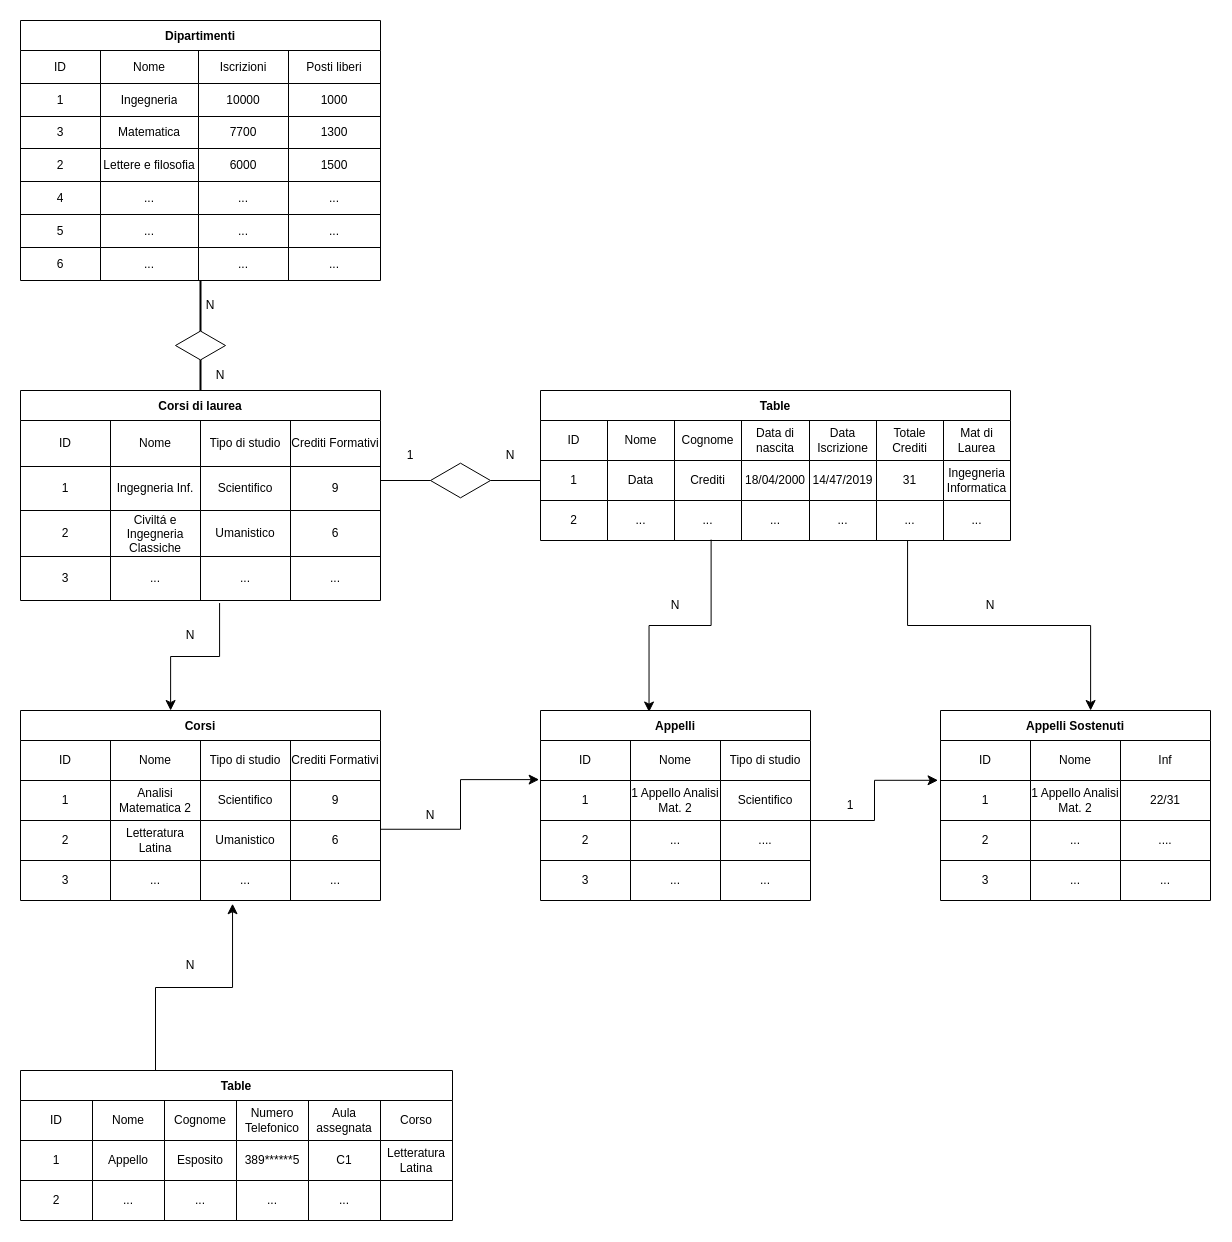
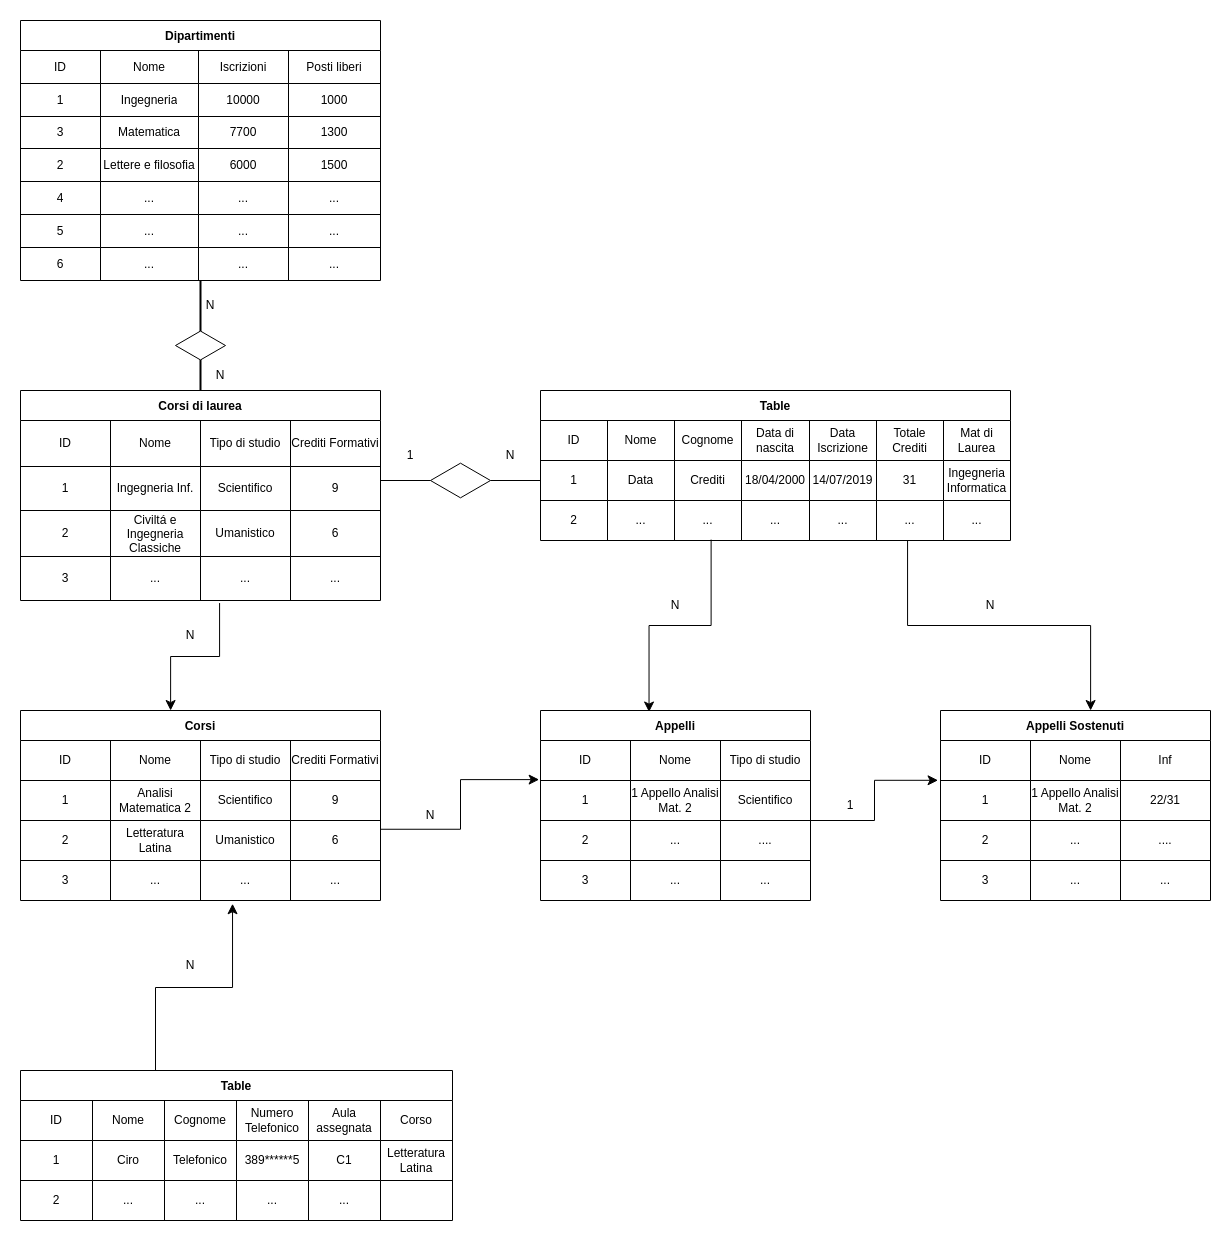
- <mxCell id="99" value="14/47/2019" style="shape=partialRectangle;html=1;whiteSpace=wrap;connectable=0;fillColor=none;top=0;left=0;bottom=0;right=0;overflow=hidden;" vertex="1" parent="94"><mxGeometry x="269" width="67" height="40" as="geometry"><mxRectangle width="67" height="40" as="alternateBounds" /></mxGeometry></mxCell>
+ <mxCell id="99" value="14/07/2019" style="shape=partialRectangle;html=1;whiteSpace=wrap;connectable=0;fillColor=none;top=0;left=0;bottom=0;right=0;overflow=hidden;" vertex="1" parent="94"><mxGeometry x="269" width="67" height="40" as="geometry"><mxRectangle width="67" height="40" as="alternateBounds" /></mxGeometry></mxCell>
- <mxCell id="73" value="Appello" style="shape=partialRectangle;html=1;whiteSpace=wrap;connectable=0;fillColor=none;top=0;left=0;bottom=0;right=0;overflow=hidden;" vertex="1" parent="71"><mxGeometry x="72" width="72" height="40" as="geometry"><mxRectangle width="72" height="40" as="alternateBounds" /></mxGeometry></mxCell>
+ <mxCell id="73" value="Ciro" style="shape=partialRectangle;html=1;whiteSpace=wrap;connectable=0;fillColor=none;top=0;left=0;bottom=0;right=0;overflow=hidden;" vertex="1" parent="71"><mxGeometry x="72" width="72" height="40" as="geometry"><mxRectangle width="72" height="40" as="alternateBounds" /></mxGeometry></mxCell>
- <mxCell id="74" value="Esposito" style="shape=partialRectangle;html=1;whiteSpace=wrap;connectable=0;fillColor=none;top=0;left=0;bottom=0;right=0;overflow=hidden;" vertex="1" parent="71"><mxGeometry x="144" width="72" height="40" as="geometry"><mxRectangle width="72" height="40" as="alternateBounds" /></mxGeometry></mxCell>
+ <mxCell id="74" value="Telefonico" style="shape=partialRectangle;html=1;whiteSpace=wrap;connectable=0;fillColor=none;top=0;left=0;bottom=0;right=0;overflow=hidden;" vertex="1" parent="71"><mxGeometry x="144" width="72" height="40" as="geometry"><mxRectangle width="72" height="40" as="alternateBounds" /></mxGeometry></mxCell>
